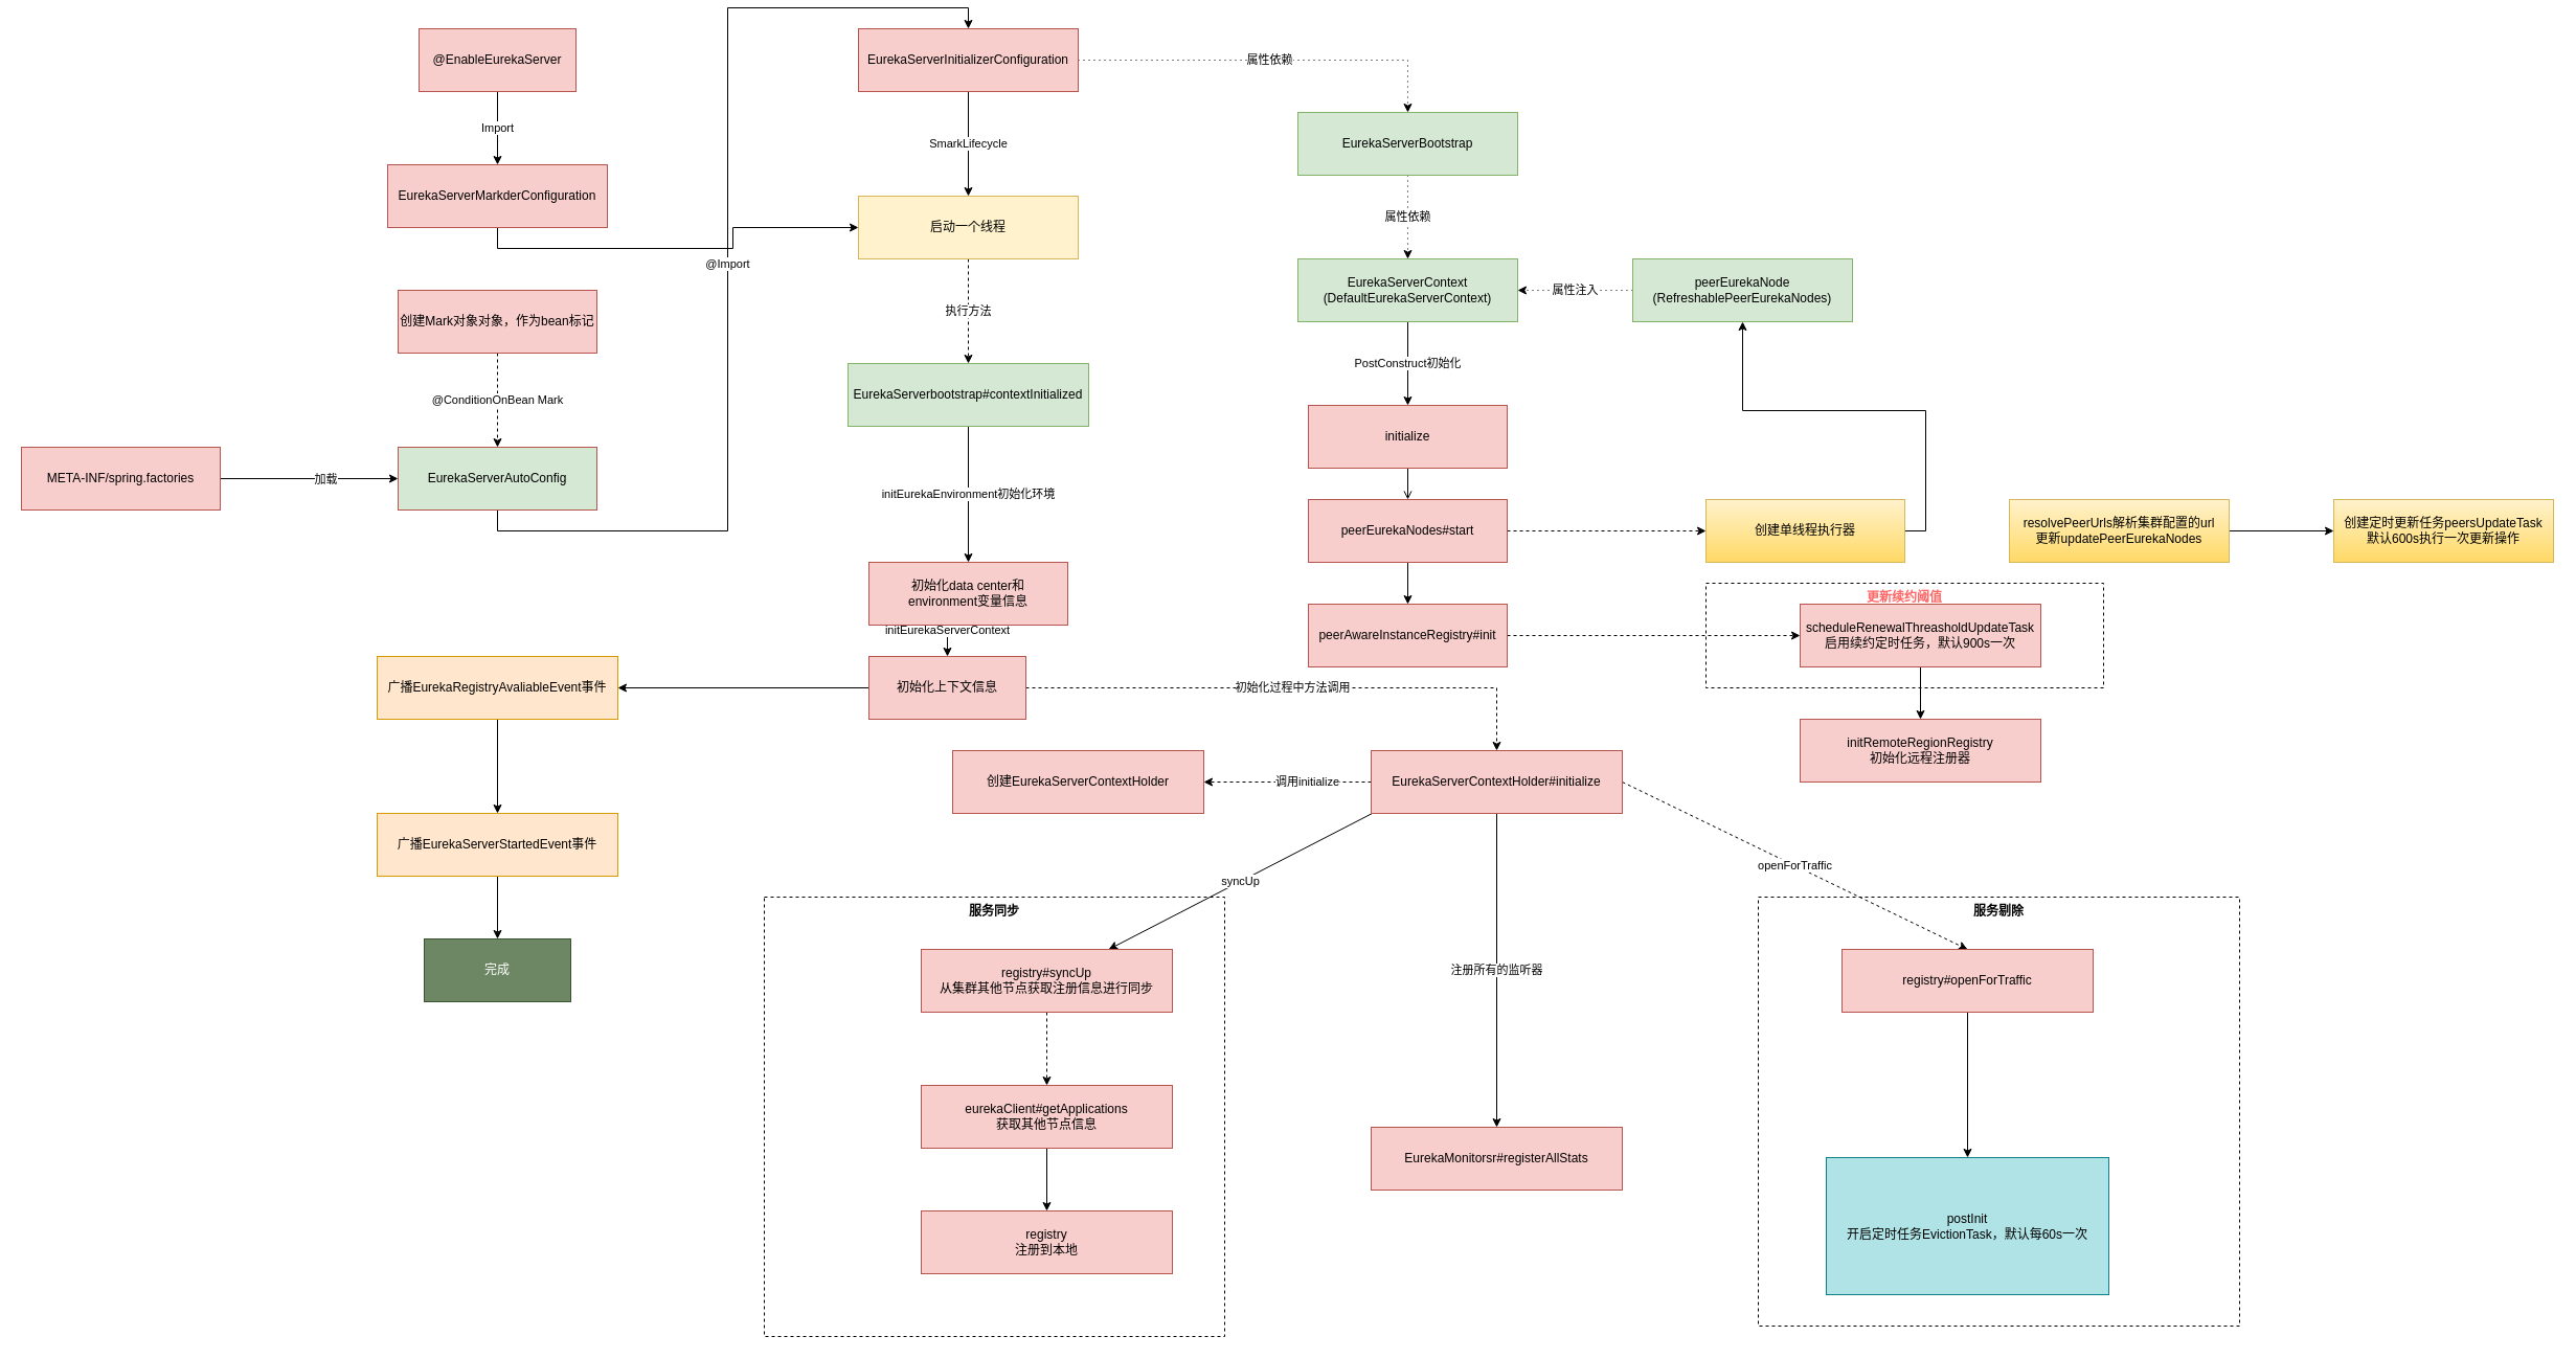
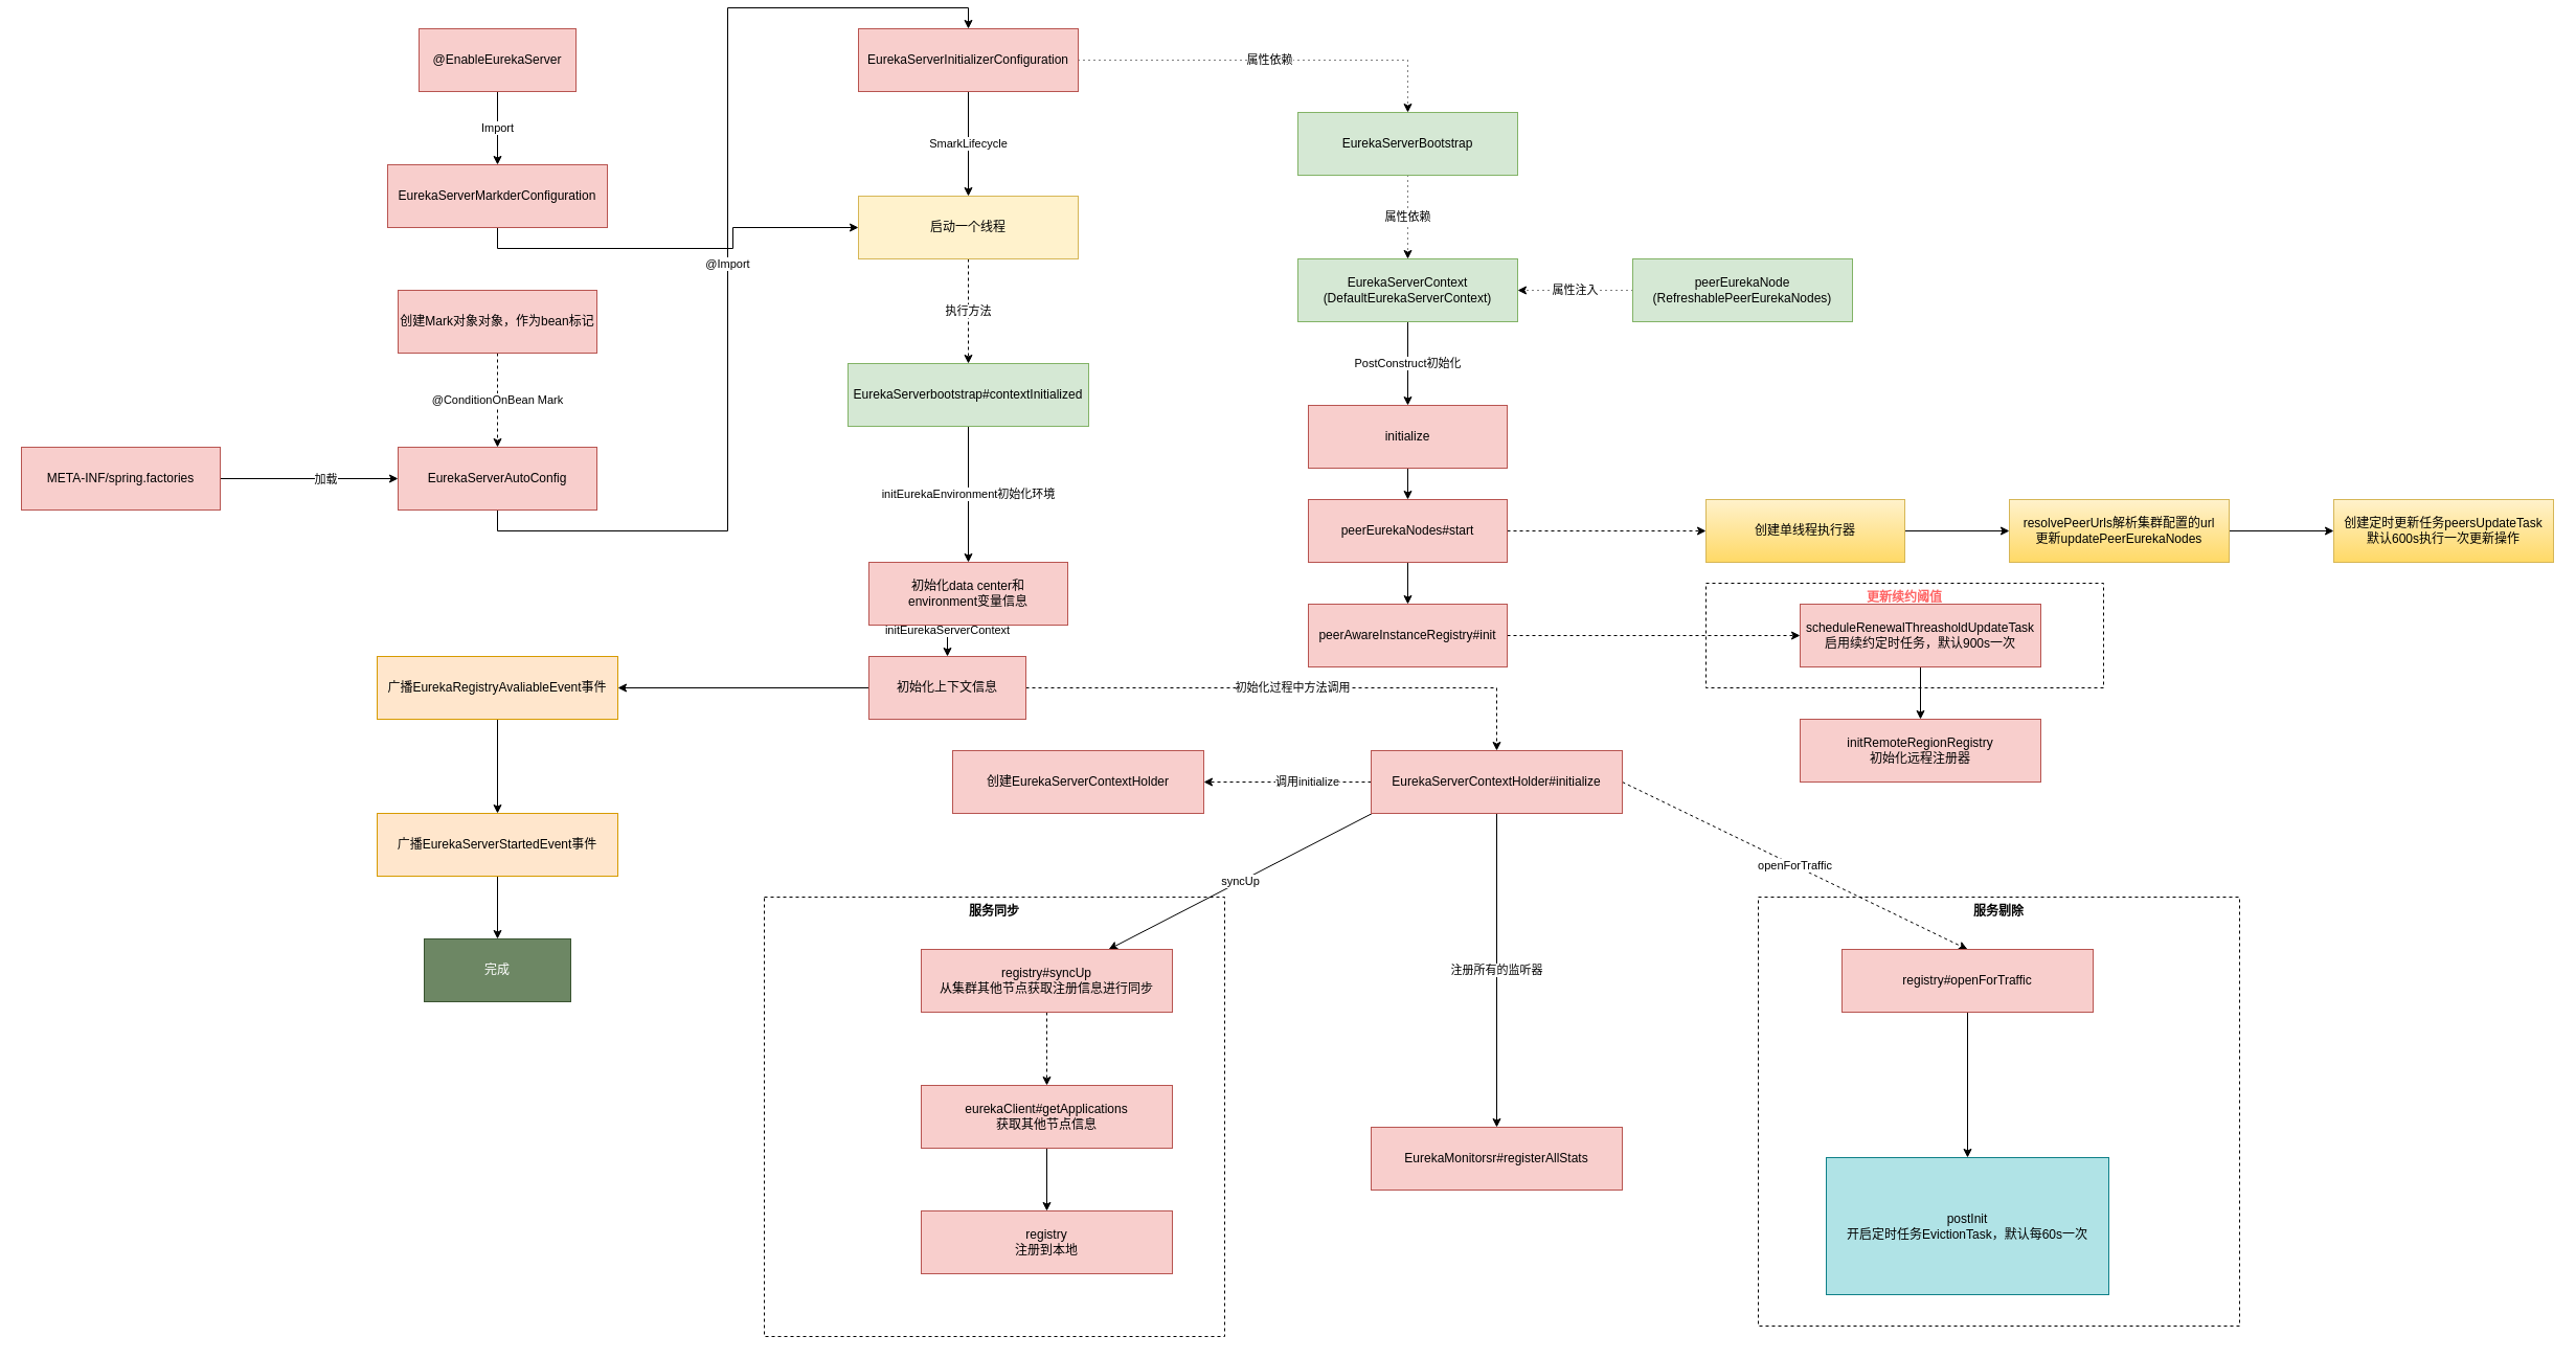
- <mxCell id="61" style="edgeStyle=orthogonalEdgeStyle;rounded=0;orthogonalLoop=1;jettySize=auto;html=1;exitX=1;exitY=0.5;exitDx=0;exitDy=0;" edge="1" parent="1" source="62" target="53"><mxGeometry relative="1" as="geometry" /></mxCell>
+ <mxCell id="61" style="edgeStyle=orthogonalEdgeStyle;rounded=0;orthogonalLoop=1;jettySize=auto;html=1;exitX=1;exitY=0.5;exitDx=0;exitDy=0;entryX=0;entryY=0.5;entryDx=0;entryDy=0;" edge="1" parent="1" source="62" target="64"><mxGeometry relative="1" as="geometry" /></mxCell>
- <mxCell id="9" value="EurekaServerAutoConfig" style="rounded=0;whiteSpace=wrap;html=1;fillColor=#d5e8d4;strokeColor=#b85450;" vertex="1" parent="1"><mxGeometry x="380" y="420" width="190" height="60" as="geometry" /></mxCell>
+ <mxCell id="9" value="EurekaServerAutoConfig" style="rounded=0;whiteSpace=wrap;html=1;fillColor=#f8cecc;strokeColor=#b85450;" vertex="1" parent="1"><mxGeometry x="380" y="420" width="190" height="60" as="geometry" /></mxCell>
- <mxCell id="54" style="edgeStyle=orthogonalEdgeStyle;rounded=0;orthogonalLoop=1;jettySize=auto;html=1;exitX=0.5;exitY=1;exitDx=0;exitDy=0;entryX=0.5;entryY=0;entryDx=0;entryDy=0;endArrow=open;" edge="1" parent="1" source="55" target="58"><mxGeometry relative="1" as="geometry" /></mxCell>
+ <mxCell id="54" style="edgeStyle=orthogonalEdgeStyle;rounded=0;orthogonalLoop=1;jettySize=auto;html=1;exitX=0.5;exitY=1;exitDx=0;exitDy=0;entryX=0.5;entryY=0;entryDx=0;entryDy=0;" edge="1" parent="1" source="55" target="58"><mxGeometry relative="1" as="geometry" /></mxCell>
